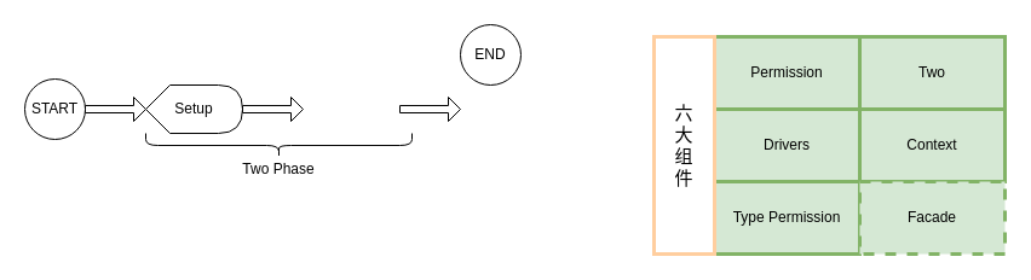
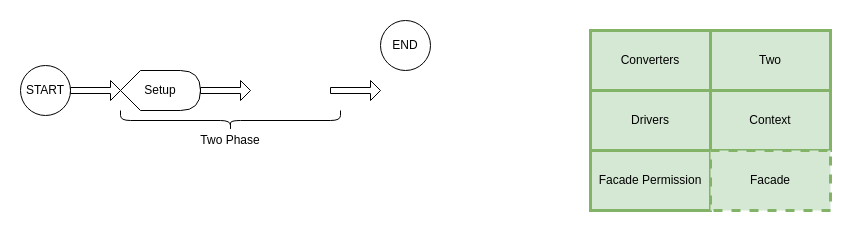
- <mxCell id="10" value="Permission" style="rounded=0;whiteSpace=wrap;html=1;fillColor=#d5e8d4;strokeColor=#82b366;strokeWidth=3;" vertex="1" parent="1"><mxGeometry x="590" y="30" width="120" height="60" as="geometry" /></mxCell>
+ <mxCell id="10" value="Converters" style="rounded=0;whiteSpace=wrap;html=1;fillColor=#d5e8d4;strokeColor=#82b366;strokeWidth=3;" vertex="1" parent="1"><mxGeometry x="590" y="30" width="120" height="60" as="geometry" /></mxCell>
- <mxCell id="16" value="&lt;font style=&quot;font-size: 15px&quot;&gt;六&lt;br&gt;大&lt;br&gt;组&lt;br&gt;件&lt;/font&gt;" style="rounded=0;whiteSpace=wrap;html=1;strokeWidth=3;fontFamily=Helvetica;strokeColor=#FFCE9F;" vertex="1" parent="1"><mxGeometry x="540" y="30" width="50" height="180" as="geometry" /></mxCell>
- <mxCell id="14" value="Type Permission" style="rounded=0;whiteSpace=wrap;html=1;fillColor=#d5e8d4;strokeColor=#82b366;strokeWidth=3;" vertex="1" parent="1"><mxGeometry x="590" y="150" width="120" height="60" as="geometry" /></mxCell>
+ <mxCell id="14" value="Facade Permission" style="rounded=0;whiteSpace=wrap;html=1;fillColor=#d5e8d4;strokeColor=#82b366;strokeWidth=3;" vertex="1" parent="1"><mxGeometry x="590" y="150" width="120" height="60" as="geometry" /></mxCell>
